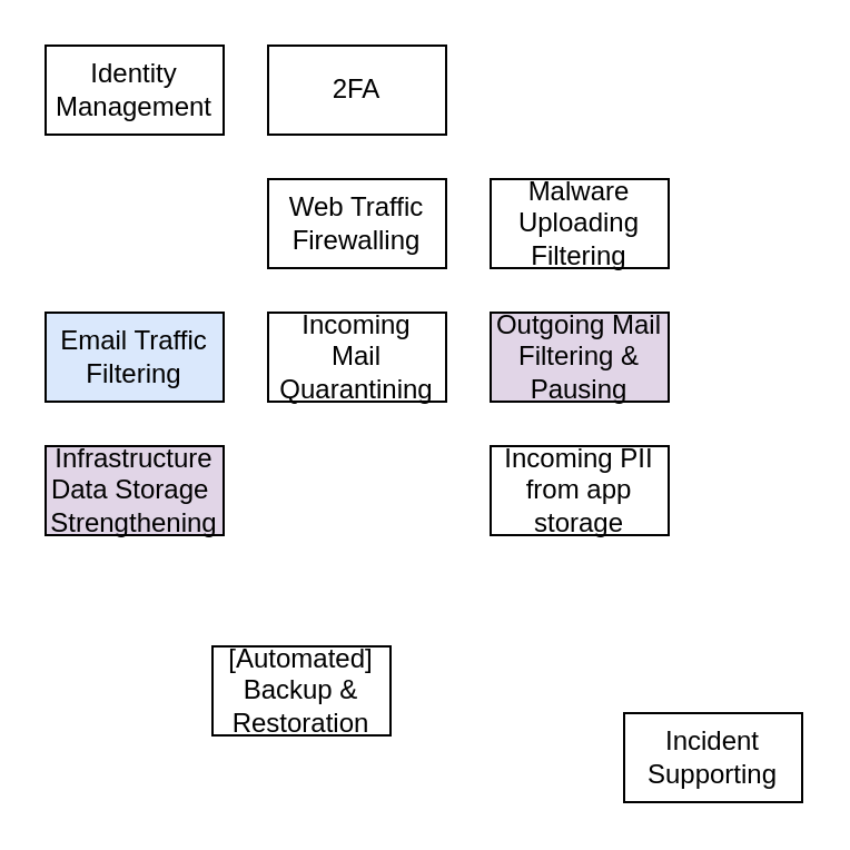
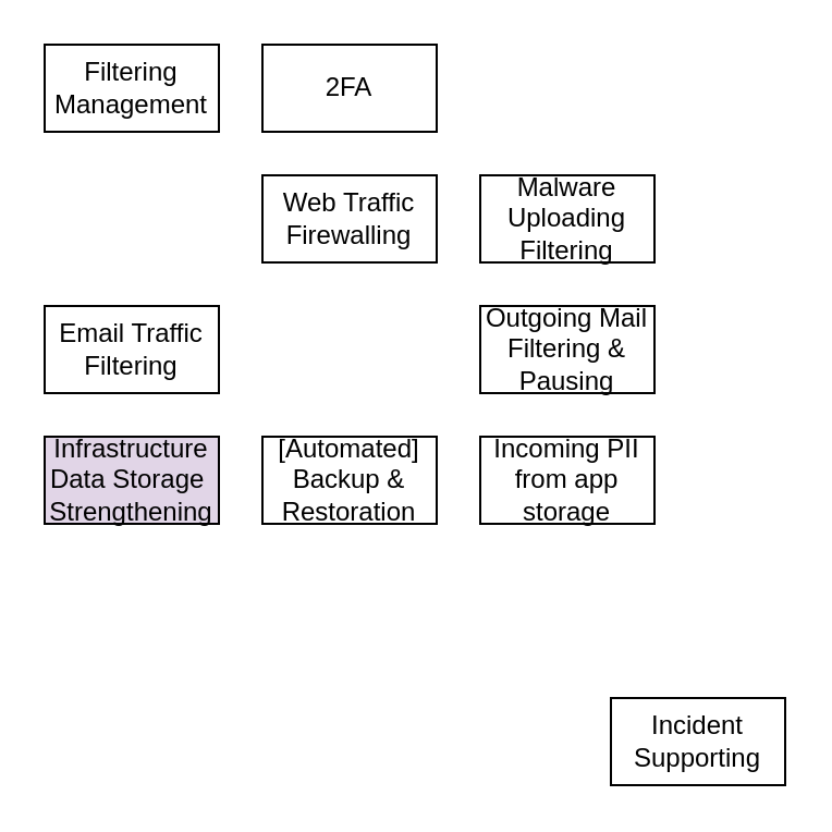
- <mxCell id="8" value="Identity&lt;br&gt;Management" style="rounded=0;whiteSpace=wrap;html=1;" vertex="1" parent="1"><mxGeometry x="20" width="80" height="40" as="geometry" y="20" /></mxCell>
+ <mxCell id="8" value="Filtering&lt;br&gt;Management" style="rounded=0;whiteSpace=wrap;html=1;" vertex="1" parent="1"><mxGeometry x="20" width="80" height="40" as="geometry" y="20" /></mxCell>
- <mxCell id="7" value="Email Traffic Filtering" style="rounded=0;whiteSpace=wrap;html=1;fillColor=#dae8fc;" vertex="1" parent="1"><mxGeometry x="20" y="140" width="80" height="40" as="geometry" /></mxCell>
+ <mxCell id="7" value="Email Traffic Filtering" style="rounded=0;whiteSpace=wrap;html=1;" vertex="1" parent="1"><mxGeometry x="20" y="140" width="80" height="40" as="geometry" /></mxCell>
- <mxCell id="2" value="Incoming&lt;br&gt;Mail Quarantining" style="rounded=0;whiteSpace=wrap;html=1;" vertex="1" parent="1"><mxGeometry x="120" y="140" width="80" height="40" as="geometry" /></mxCell>
- <mxCell id="3" value="Outgoing Mail Filtering &amp;amp; Pausing" style="rounded=0;whiteSpace=wrap;html=1;fillColor=#e1d5e7;" vertex="1" parent="1"><mxGeometry x="220" y="140" width="80" height="40" as="geometry" /></mxCell>
+ <mxCell id="3" value="Outgoing Mail Filtering &amp;amp; Pausing" style="rounded=0;whiteSpace=wrap;html=1;" vertex="1" parent="1"><mxGeometry x="220" y="140" width="80" height="40" as="geometry" /></mxCell>
- <mxCell id="11" value="[Automated]&lt;br&gt;Backup &amp;amp; Restoration" style="rounded=0;whiteSpace=wrap;html=1;" vertex="1" parent="1"><mxGeometry x="95" y="290" width="80" height="40" as="geometry" /></mxCell>
+ <mxCell id="11" value="[Automated]&lt;br&gt;Backup &amp;amp; Restoration" style="rounded=0;whiteSpace=wrap;html=1;" vertex="1" parent="1"><mxGeometry x="120" y="200" width="80" height="40" as="geometry" /></mxCell>
